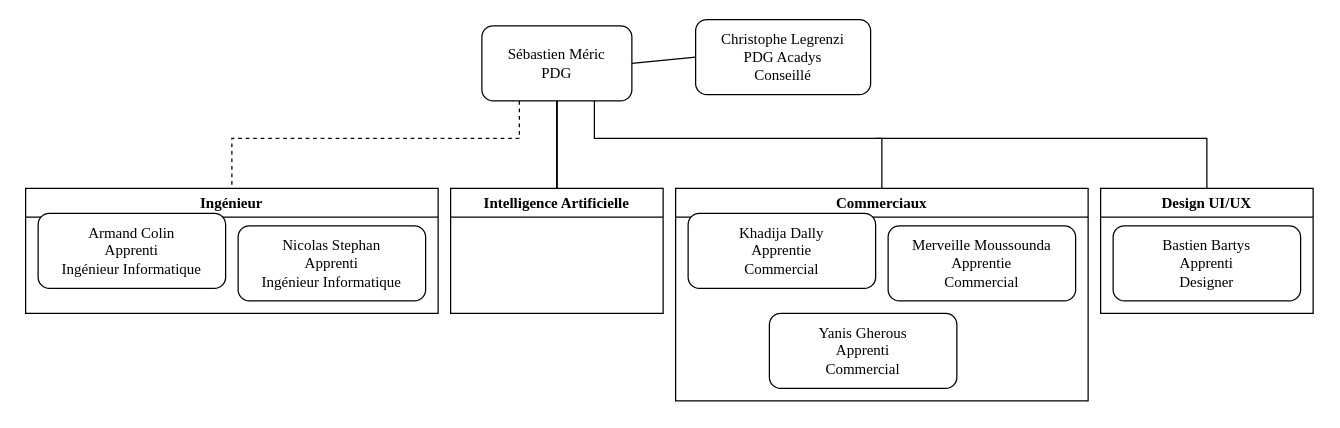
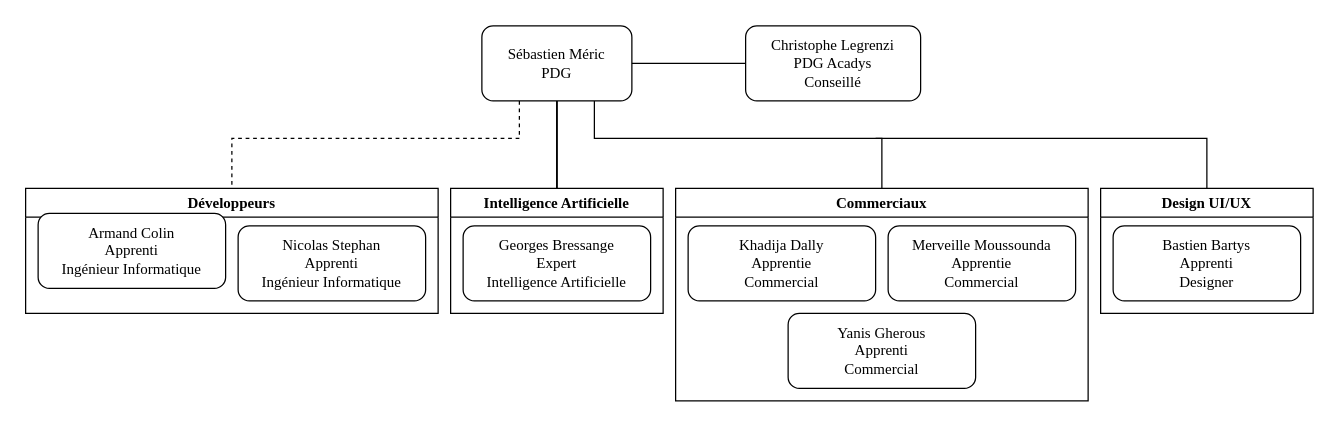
- <mxCell id="16" value="Christophe Legrenzi&lt;br&gt;PDG Acadys&lt;br&gt;Conseillé" style="rounded=1;whiteSpace=wrap;html=1;fontFamily=Verdana;" parent="1" vertex="1"><mxGeometry x="556" y="15" width="140" height="60" as="geometry" /></mxCell>
+ <mxCell id="16" value="Christophe Legrenzi&lt;br&gt;PDG Acadys&lt;br&gt;Conseillé" style="rounded=1;whiteSpace=wrap;html=1;fontFamily=Verdana;" parent="1" vertex="1"><mxGeometry x="596" y="20" width="140" height="60" as="geometry" /></mxCell>
- <mxCell id="3" value="Ingénieur" style="swimlane;fontFamily=Verdana;" parent="1" vertex="1"><mxGeometry y="150" width="330" height="100" as="geometry" x="20"><mxRectangle y="240" width="120" height="23" as="alternateBounds" /></mxGeometry></mxCell>
+ <mxCell id="3" value="Développeurs" style="swimlane;fontFamily=Verdana;" parent="1" vertex="1"><mxGeometry y="150" width="330" height="100" as="geometry" x="20"><mxRectangle y="240" width="120" height="23" as="alternateBounds" /></mxGeometry></mxCell>
- <mxCell id="8" value="Khadija Dally&lt;br&gt;Apprentie&lt;br&gt;Commercial" style="rounded=1;whiteSpace=wrap;html=1;fontFamily=Verdana;" parent="7" vertex="1"><mxGeometry x="10" y="20" width="150" height="60" as="geometry" /></mxCell>
+ <mxCell id="8" value="Khadija Dally&lt;br&gt;Apprentie&lt;br&gt;Commercial" style="rounded=1;whiteSpace=wrap;html=1;fontFamily=Verdana;" parent="7" vertex="1"><mxGeometry x="10" y="30" width="150" height="60" as="geometry" /></mxCell>
+ <mxCell id="13" value="Georges Bressange&lt;br&gt;Expert&lt;br&gt;Intelligence Artificielle" style="rounded=1;whiteSpace=wrap;html=1;fontFamily=Verdana;" parent="12" vertex="1"><mxGeometry x="10" y="30" width="150" height="60" as="geometry" /></mxCell>
- <mxCell id="10" value="Yanis Gherous&lt;br&gt;Apprenti&lt;br&gt;Commercial" style="rounded=1;whiteSpace=wrap;html=1;fontFamily=Verdana;" parent="7" vertex="1"><mxGeometry x="75" y="100" width="150" height="60" as="geometry" /></mxCell>
+ <mxCell id="10" value="Yanis Gherous&lt;br&gt;Apprenti&lt;br&gt;Commercial" style="rounded=1;whiteSpace=wrap;html=1;fontFamily=Verdana;" parent="7" vertex="1"><mxGeometry x="90" y="100" width="150" height="60" as="geometry" /></mxCell>
